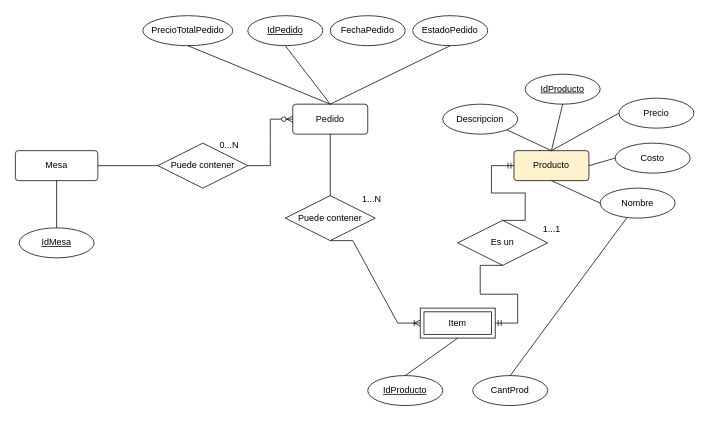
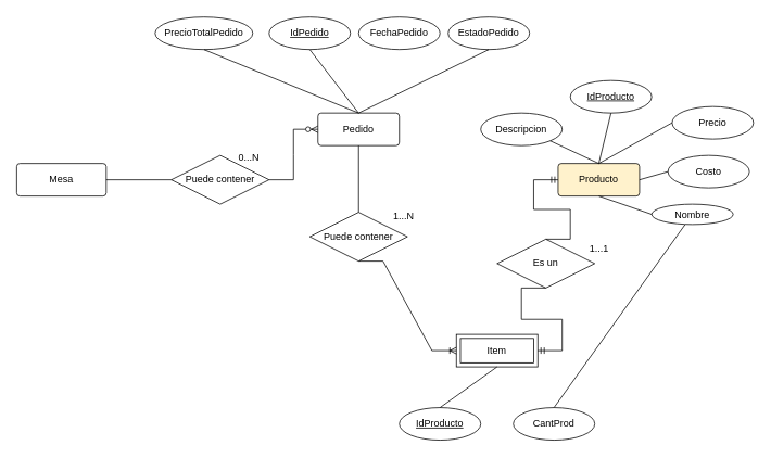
- <mxCell id="35" value="Nombre" style="ellipse;whiteSpace=wrap;html=1;align=center;" vertex="1" parent="1"><mxGeometry x="800" y="250" width="100" height="40" as="geometry" /></mxCell>
+ <mxCell id="35" value="Nombre" style="ellipse;whiteSpace=wrap;html=1;align=center;" vertex="1" parent="1"><mxGeometry x="800" y="250" width="100" height="25" as="geometry" /></mxCell>
- <mxCell id="23" value="" style="endArrow=none;html=1;rounded=0;exitX=0.5;exitY=0;exitDx=0;exitDy=0;entryX=0.5;entryY=1;entryDx=0;entryDy=0;" edge="1" parent="1" source="22" target="2"><mxGeometry relative="1" as="geometry"><mxPoint x="160" y="343" as="sourcePoint" /><mxPoint x="320" y="343" as="targetPoint" /></mxGeometry></mxCell>
- <mxCell id="22" value="IdMesa" style="ellipse;whiteSpace=wrap;html=1;align=center;fontStyle=4;" vertex="1" parent="1"><mxGeometry x="25" y="303" width="100" height="40" as="geometry" /></mxCell>
